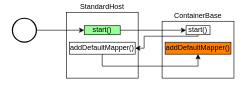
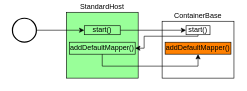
- <mxCell id="3" value="StandardHost" style="rounded=0;whiteSpace=wrap;html=1;labelPosition=center;verticalLabelPosition=top;align=center;verticalAlign=bottom;" vertex="1" parent="1"><mxGeometry x="110" y="20" width="120" height="110" as="geometry" /></mxCell>
+ <mxCell id="3" value="StandardHost" style="rounded=0;whiteSpace=wrap;html=1;labelPosition=center;verticalLabelPosition=top;align=center;verticalAlign=bottom;fillColor=#99ff99;" vertex="1" parent="1"><mxGeometry x="110" y="20" width="120" height="110" as="geometry" /></mxCell>
